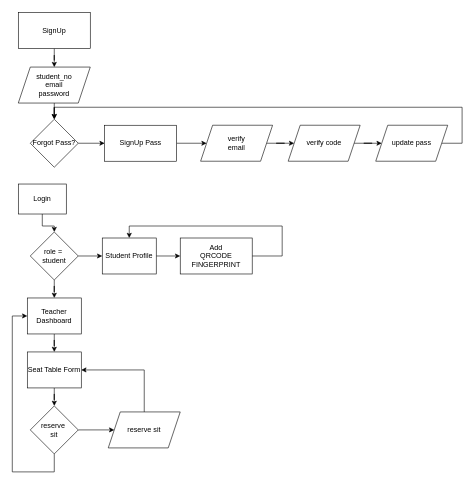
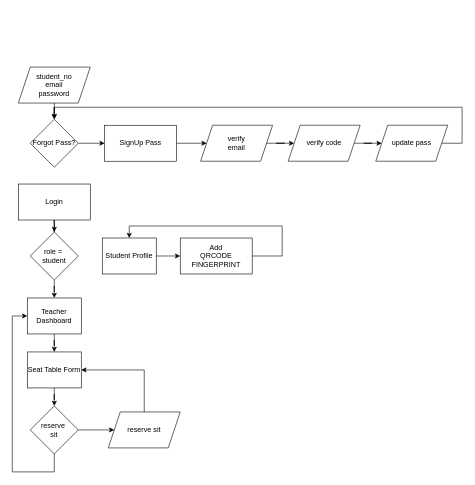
- <mxCell id="3" value="SignUp" style="rounded=0;whiteSpace=wrap;html=1;" vertex="1" parent="1"><mxGeometry x="30" y="20" width="120" height="60" as="geometry" /></mxCell>
- <mxCell id="2" value="" style="edgeStyle=orthogonalEdgeStyle;rounded=0;orthogonalLoop=1;jettySize=auto;html=1;" edge="1" parent="1" source="3" target="5"><mxGeometry relative="1" as="geometry" /></mxCell>
- <mxCell id="7" value="Login" style="rounded=0;whiteSpace=wrap;html=1;" vertex="1" parent="1"><mxGeometry x="30" y="306" width="80" height="50" as="geometry" /></mxCell>
+ <mxCell id="7" value="Login" style="rounded=0;whiteSpace=wrap;html=1;" vertex="1" parent="1"><mxGeometry x="30" y="306" width="120" height="60" as="geometry" /></mxCell>
- <mxCell id="8" style="edgeStyle=orthogonalEdgeStyle;rounded=0;orthogonalLoop=1;jettySize=auto;html=1;entryX=0;entryY=0.5;entryDx=0;entryDy=0;" edge="1" parent="1" source="10" target="12"><mxGeometry relative="1" as="geometry" /></mxCell>
